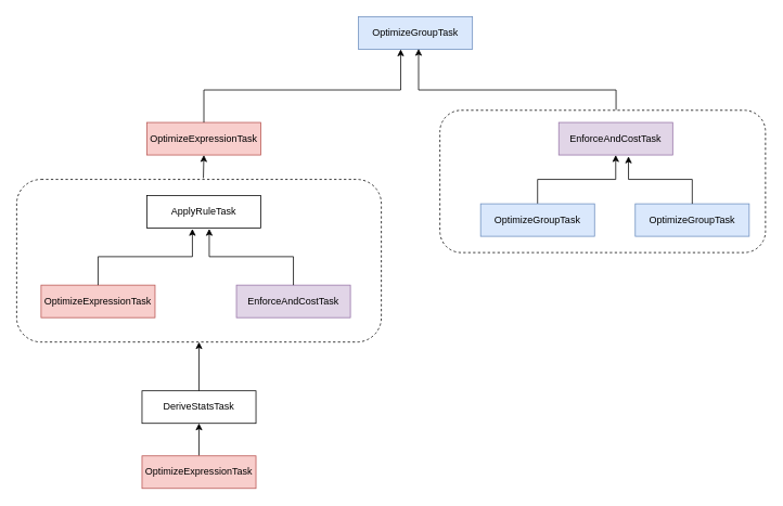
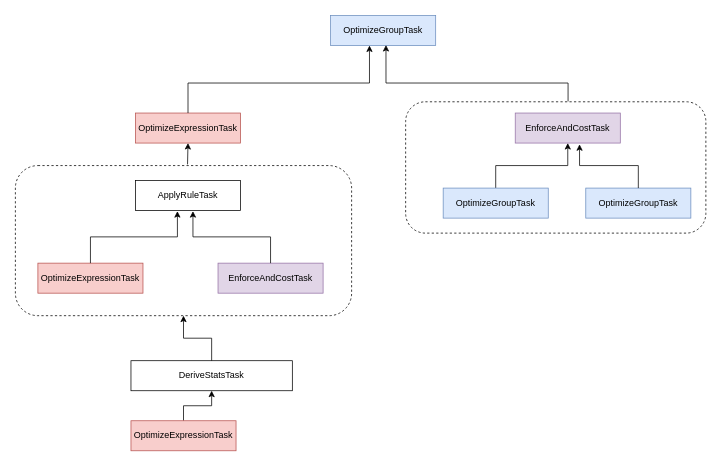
- <mxCell id="13" value="DeriveStatsTask" style="rounded=0;whiteSpace=wrap;html=1;" vertex="1" parent="1"><mxGeometry x="174" y="480" width="140" height="40" as="geometry" /></mxCell>
+ <mxCell id="13" value="DeriveStatsTask" style="rounded=0;whiteSpace=wrap;html=1;" vertex="1" parent="1"><mxGeometry x="174" y="480" width="215" height="40" as="geometry" /></mxCell>
